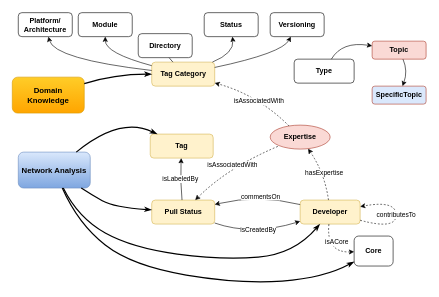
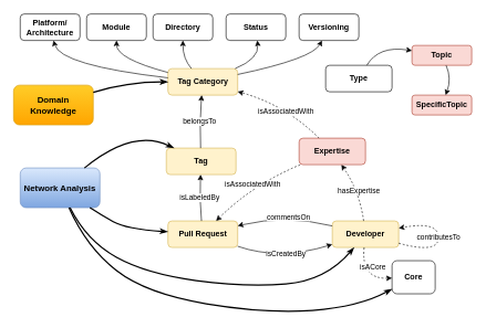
- <mxCell id="32" value="&lt;b&gt;Directory&lt;/b&gt;" style="rounded=1;whiteSpace=wrap;html=1;" parent="1" vertex="1"><mxGeometry x="230" y="55.5" width="90" height="40" as="geometry" /></mxCell>
+ <mxCell id="32" value="&lt;b&gt;Directory&lt;/b&gt;" style="rounded=1;whiteSpace=wrap;html=1;" parent="1" vertex="1"><mxGeometry x="230" y="20.5" width="90" height="40" as="geometry" /></mxCell>
- <mxCell id="12" value="&lt;b&gt;SpecificTopic&lt;/b&gt;" style="rounded=1;whiteSpace=wrap;html=1;fillColor=#dae8fc;strokeColor=#ae4132;" parent="1" vertex="1"><mxGeometry x="620" y="143" width="90" height="30" as="geometry" /></mxCell>
+ <mxCell id="12" value="&lt;b&gt;SpecificTopic&lt;/b&gt;" style="rounded=1;whiteSpace=wrap;html=1;fillColor=#fad9d5;strokeColor=#ae4132;" parent="1" vertex="1"><mxGeometry x="620" y="143" width="90" height="30" as="geometry" /></mxCell>
+ <mxCell id="13" value="belongsTo" style="curved=1;endArrow=classic;html=1;" parent="1" source="5" target="6" edge="1"><mxGeometry width="50" height="50" relative="1" as="geometry"><mxPoint x="288" y="103" as="sourcePoint" /><mxPoint x="287.5" y="63" as="targetPoint" /><Array as="points"><mxPoint x="300" y="183" /></Array></mxGeometry></mxCell>
- <mxCell id="37" value="&lt;b&gt;Expertise&lt;/b&gt;" style="ellipse;whiteSpace=wrap;html=1;fillColor=#fad9d5;strokeColor=#ae4132;" parent="1" vertex="1"><mxGeometry x="450" y="208" width="100" height="40" as="geometry" /></mxCell>
+ <mxCell id="37" value="&lt;b&gt;Expertise&lt;/b&gt;" style="rounded=1;whiteSpace=wrap;html=1;fillColor=#fad9d5;strokeColor=#ae4132;" parent="1" vertex="1"><mxGeometry x="450" y="208" width="100" height="40" as="geometry" /></mxCell>
- <mxCell id="3" value="&lt;b&gt;Pull Status&lt;/b&gt;" style="rounded=1;whiteSpace=wrap;html=1;fillColor=#fff2cc;strokeColor=#d6b656;" parent="1" vertex="1"><mxGeometry x="252.5" y="333" width="105" height="40" as="geometry" /></mxCell>
+ <mxCell id="3" value="&lt;b&gt;Pull Request&lt;/b&gt;" style="rounded=1;whiteSpace=wrap;html=1;fillColor=#fff2cc;strokeColor=#d6b656;" parent="1" vertex="1"><mxGeometry x="252.5" y="333" width="105" height="40" as="geometry" /></mxCell>
